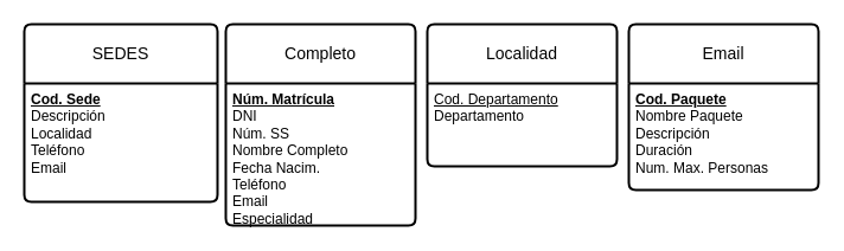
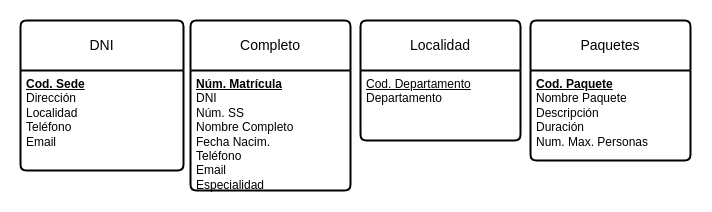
- <mxCell id="2" value="SEDES" style="swimlane;childLayout=stackLayout;horizontal=1;startSize=50;horizontalStack=0;rounded=1;fontSize=14;fontStyle=0;strokeWidth=2;resizeParent=0;resizeLast=1;shadow=0;dashed=0;align=center;arcSize=4;whiteSpace=wrap;html=1;" vertex="1" parent="1"><mxGeometry x="20" y="20" width="163" height="150" as="geometry" /></mxCell>
+ <mxCell id="2" value="DNI" style="swimlane;childLayout=stackLayout;horizontal=1;startSize=50;horizontalStack=0;rounded=1;fontSize=14;fontStyle=0;strokeWidth=2;resizeParent=0;resizeLast=1;shadow=0;dashed=0;align=center;arcSize=4;whiteSpace=wrap;html=1;" vertex="1" parent="1"><mxGeometry x="20" y="20" width="163" height="150" as="geometry" /></mxCell>
- <mxCell id="8" value="Email" style="swimlane;childLayout=stackLayout;horizontal=1;startSize=50;horizontalStack=0;rounded=1;fontSize=14;fontStyle=0;strokeWidth=2;resizeParent=0;resizeLast=1;shadow=0;dashed=0;align=center;arcSize=4;whiteSpace=wrap;html=1;" vertex="1" parent="1"><mxGeometry x="530" y="20" width="160" height="140" as="geometry" /></mxCell>
+ <mxCell id="8" value="Paquetes" style="swimlane;childLayout=stackLayout;horizontal=1;startSize=50;horizontalStack=0;rounded=1;fontSize=14;fontStyle=0;strokeWidth=2;resizeParent=0;resizeLast=1;shadow=0;dashed=0;align=center;arcSize=4;whiteSpace=wrap;html=1;" vertex="1" parent="1"><mxGeometry x="530" y="20" width="160" height="140" as="geometry" /></mxCell>
- <mxCell id="3" value="&lt;b&gt;&lt;u&gt;Cod. Sede&lt;/u&gt;&lt;/b&gt;&lt;div&gt;Descripción&lt;/div&gt;&lt;div&gt;Localidad&lt;/div&gt;&lt;div&gt;Teléfono&lt;/div&gt;&lt;div&gt;Email&lt;/div&gt;" style="align=left;strokeColor=none;fillColor=none;spacingLeft=4;fontSize=12;verticalAlign=top;resizable=0;rotatable=0;part=1;html=1;" vertex="1" parent="2"><mxGeometry y="50" width="163" height="100" as="geometry" /></mxCell>
+ <mxCell id="3" value="&lt;b&gt;&lt;u&gt;Cod. Sede&lt;/u&gt;&lt;/b&gt;&lt;div&gt;Dirección&lt;/div&gt;&lt;div&gt;Localidad&lt;/div&gt;&lt;div&gt;Teléfono&lt;/div&gt;&lt;div&gt;Email&lt;/div&gt;" style="align=left;strokeColor=none;fillColor=none;spacingLeft=4;fontSize=12;verticalAlign=top;resizable=0;rotatable=0;part=1;html=1;" vertex="1" parent="2"><mxGeometry y="50" width="163" height="100" as="geometry" /></mxCell>
